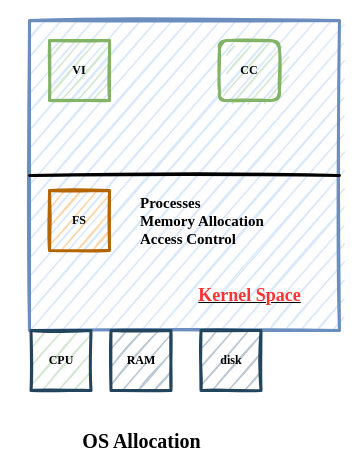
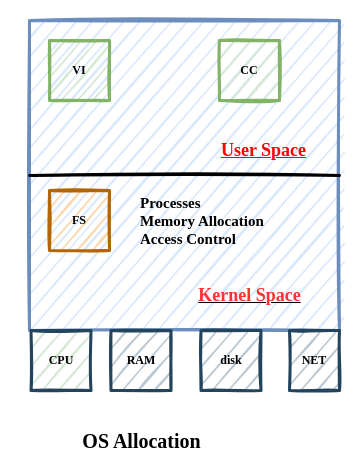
- <mxCell id="9" value="CC" style="whiteSpace=wrap;html=1;sketch=1;strokeWidth=3;fillColor=#d5e8d4;strokeColor=#82b366;fontFamily=Rock Salt;fontSource=https%3A%2F%2Ffonts.googleapis.com%2Fcss%3Ffamily%3DRock%2BSalt;fontStyle=1;rounded=1;" vertex="1" parent="1"><mxGeometry x="219" y="40" width="60" height="60" as="geometry" /></mxCell>
+ <mxCell id="9" value="CC" style="rounded=0;whiteSpace=wrap;html=1;sketch=1;strokeWidth=3;fillColor=#d5e8d4;strokeColor=#82b366;fontFamily=Rock Salt;fontSource=https%3A%2F%2Ffonts.googleapis.com%2Fcss%3Ffamily%3DRock%2BSalt;fontStyle=1" vertex="1" parent="1"><mxGeometry x="219" y="40" width="60" height="60" as="geometry" /></mxCell>
+ <mxCell id="12" value="&lt;b&gt;&lt;u&gt;&lt;font style=&quot;font-size: 18px&quot;&gt;User Space&lt;/font&gt;&lt;/u&gt;&lt;/b&gt;" style="text;html=1;align=center;verticalAlign=middle;resizable=0;points=[];autosize=1;fontFamily=Rock Salt;fontColor=#FF0000;" vertex="1" parent="1"><mxGeometry x="187.5" y="140" width="150" height="20" as="geometry" /></mxCell>
+ <mxCell id="6" value="NET" style="rounded=0;whiteSpace=wrap;html=1;sketch=1;strokeWidth=3;fillColor=#bac8d3;strokeColor=#23445d;fontFamily=Rock Salt;fontSource=https%3A%2F%2Ffonts.googleapis.com%2Fcss%3Ffamily%3DRock%2BSalt;fontStyle=1" vertex="1" parent="1"><mxGeometry x="289" y="330" width="50" height="60" as="geometry" /></mxCell>
